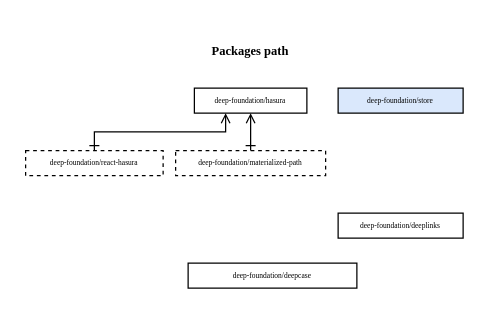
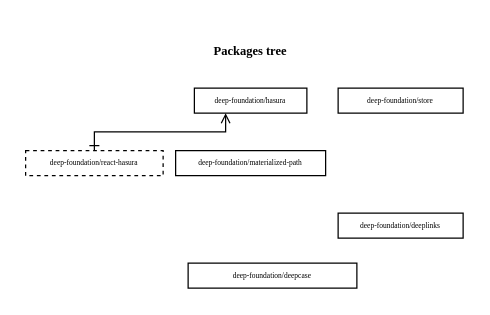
- <mxCell id="2" value="Packages path" style="whiteSpace=wrap;html=1;fontSize=10;strokeColor=none;fillColor=none;fontStyle=1;fontFamily=Comfortaa;fontSource=https%3A%2F%2Ffonts.googleapis.com%2Fcss%3Ffamily%3DComfortaa;align=center;" parent="1" vertex="1"><mxGeometry x="80" y="20" width="240" height="40" as="geometry" /></mxCell>
+ <mxCell id="2" value="Packages tree" style="whiteSpace=wrap;html=1;fontSize=10;strokeColor=none;fillColor=none;fontStyle=1;fontFamily=Comfortaa;fontSource=https%3A%2F%2Ffonts.googleapis.com%2Fcss%3Ffamily%3DComfortaa;align=center;" parent="1" vertex="1"><mxGeometry x="80" y="20" width="240" height="40" as="geometry" /></mxCell>
- <mxCell id="8" value="deep-foundation/store" style="rounded=0;whiteSpace=wrap;html=1;fontSize=6;fontFamily=Comfortaa;fontSource=https%3A%2F%2Ffonts.googleapis.com%2Fcss%3Ffamily%3DComfortaa;fillColor=#dae8fc;" parent="1" vertex="1"><mxGeometry x="270" y="70" width="100" height="20" as="geometry" /></mxCell>
+ <mxCell id="8" value="deep-foundation/store" style="rounded=0;whiteSpace=wrap;html=1;fontSize=6;fontFamily=Comfortaa;fontSource=https%3A%2F%2Ffonts.googleapis.com%2Fcss%3Ffamily%3DComfortaa;" parent="1" vertex="1"><mxGeometry x="270" y="70" width="100" height="20" as="geometry" /></mxCell>
- <mxCell id="4" style="edgeStyle=orthogonalEdgeStyle;rounded=0;orthogonalLoop=1;jettySize=auto;html=1;endArrow=open;endFill=0;startArrow=ERone;startFill=0;" parent="1" source="5" target="3" edge="1"><mxGeometry relative="1" as="geometry" /></mxCell>
- <mxCell id="5" value="deep-foundation/materialized-path" style="rounded=0;whiteSpace=wrap;html=1;fontSize=6;fontFamily=Comfortaa;fontSource=https%3A%2F%2Ffonts.googleapis.com%2Fcss%3Ffamily%3DComfortaa;dashed=1;" parent="1" vertex="1"><mxGeometry x="140" y="120" width="120" height="20" as="geometry" /></mxCell>
+ <mxCell id="5" value="deep-foundation/materialized-path" style="rounded=0;whiteSpace=wrap;html=1;fontSize=6;fontFamily=Comfortaa;fontSource=https%3A%2F%2Ffonts.googleapis.com%2Fcss%3Ffamily%3DComfortaa;" parent="1" vertex="1"><mxGeometry x="140" y="120" width="120" height="20" as="geometry" /></mxCell>
